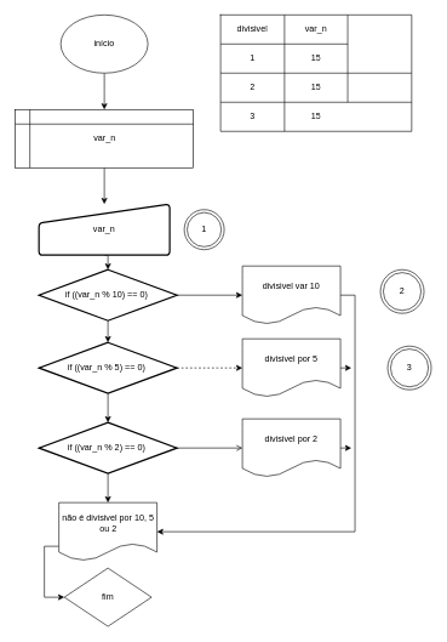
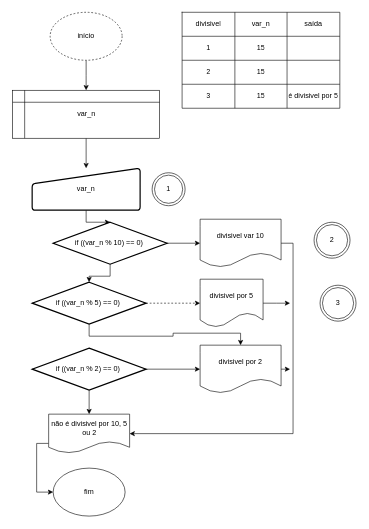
+ <mxCell id="21" value="saída" style="shape=partialRectangle;html=1;whiteSpace=wrap;connectable=0;fillColor=none;top=0;left=0;bottom=0;right=0;overflow=hidden;" parent="18" vertex="1"><mxGeometry x="175" width="88" height="40" as="geometry" /></mxCell>
- <mxCell id="3" value="início" style="ellipse;whiteSpace=wrap;html=1;" parent="1" vertex="1"><mxGeometry x="83" y="20" width="120" height="80" as="geometry" /></mxCell>
+ <mxCell id="3" value="início" style="ellipse;whiteSpace=wrap;html=1;dashed=1;" parent="1" vertex="1"><mxGeometry x="83" y="20" width="120" height="80" as="geometry" /></mxCell>
+ <mxCell id="33" value="é divisivel por 5" style="shape=partialRectangle;html=1;whiteSpace=wrap;connectable=0;fillColor=none;top=0;left=0;bottom=0;right=0;overflow=hidden;" parent="30" vertex="1"><mxGeometry x="175" width="88" height="40" as="geometry" /></mxCell>
- <mxCell id="10" value="if ((var_n % 10) == 0)&amp;nbsp;" style="strokeWidth=2;html=1;shape=mxgraph.flowchart.decision;whiteSpace=wrap;" parent="1" vertex="1"><mxGeometry x="53" y="370" width="190" height="70" as="geometry" /></mxCell>
+ <mxCell id="10" value="if ((var_n % 10) == 0)&amp;nbsp;" style="strokeWidth=2;html=1;shape=mxgraph.flowchart.decision;whiteSpace=wrap;" parent="1" vertex="1"><mxGeometry x="88" y="370" width="190" height="70" as="geometry" /></mxCell>
- <mxCell id="45" value="divisivel por 5" style="shape=document;whiteSpace=wrap;html=1;boundedLbl=1;" vertex="1" parent="1"><mxGeometry x="333" y="465" width="135" height="80" as="geometry" /></mxCell>
+ <mxCell id="45" value="divisivel por 5" style="shape=document;whiteSpace=wrap;html=1;boundedLbl=1;" vertex="1" parent="1"><mxGeometry x="333" y="465" width="105" height="80" as="geometry" /></mxCell>
- <mxCell id="34" style="edgeStyle=orthogonalEdgeStyle;rounded=0;orthogonalLoop=1;jettySize=auto;html=1;exitX=0.5;exitY=1;exitDx=0;exitDy=0;exitPerimeter=0;entryX=0.5;entryY=0;entryDx=0;entryDy=0;entryPerimeter=0;" edge="1" parent="1" source="36" target="39"><mxGeometry relative="1" as="geometry" /></mxCell>
+ <mxCell id="34" style="edgeStyle=orthogonalEdgeStyle;rounded=0;orthogonalLoop=1;jettySize=auto;html=1;exitX=0.5;exitY=1;exitDx=0;exitDy=0;exitPerimeter=0;" edge="1" parent="1" source="36" target="41"><mxGeometry relative="1" as="geometry" /></mxCell>
- <mxCell id="38" style="edgeStyle=orthogonalEdgeStyle;rounded=0;orthogonalLoop=1;jettySize=auto;html=1;exitX=1;exitY=0.5;exitDx=0;exitDy=0;exitPerimeter=0;entryX=0;entryY=0.5;entryDx=0;entryDy=0;endArrow=open;" edge="1" parent="1" source="39" target="41"><mxGeometry relative="1" as="geometry" /></mxCell>
+ <mxCell id="38" style="edgeStyle=orthogonalEdgeStyle;rounded=0;orthogonalLoop=1;jettySize=auto;html=1;exitX=1;exitY=0.5;exitDx=0;exitDy=0;exitPerimeter=0;entryX=0;entryY=0.5;entryDx=0;entryDy=0;" edge="1" parent="1" source="39" target="41"><mxGeometry relative="1" as="geometry" /></mxCell>
- <mxCell id="13" value="não é divisivel por 10, 5 ou 2" style="shape=document;whiteSpace=wrap;html=1;boundedLbl=1;" parent="1" vertex="1"><mxGeometry x="80.5" y="690" width="135" height="80" as="geometry" /></mxCell>
+ <mxCell id="13" value="não é divisivel por 10, 5 ou 2" style="shape=document;whiteSpace=wrap;html=1;boundedLbl=1;" parent="1" vertex="1"><mxGeometry x="80.5" y="690" width="135" height="65" as="geometry" /></mxCell>
- <mxCell id="11" value="fim" style="rhombus;whiteSpace=wrap;html=1;" parent="1" vertex="1"><mxGeometry x="88" y="780" width="120" height="80" as="geometry" /></mxCell>
+ <mxCell id="11" value="fim" style="ellipse;whiteSpace=wrap;html=1;" parent="1" vertex="1"><mxGeometry x="88" y="780" width="120" height="80" as="geometry" /></mxCell>
